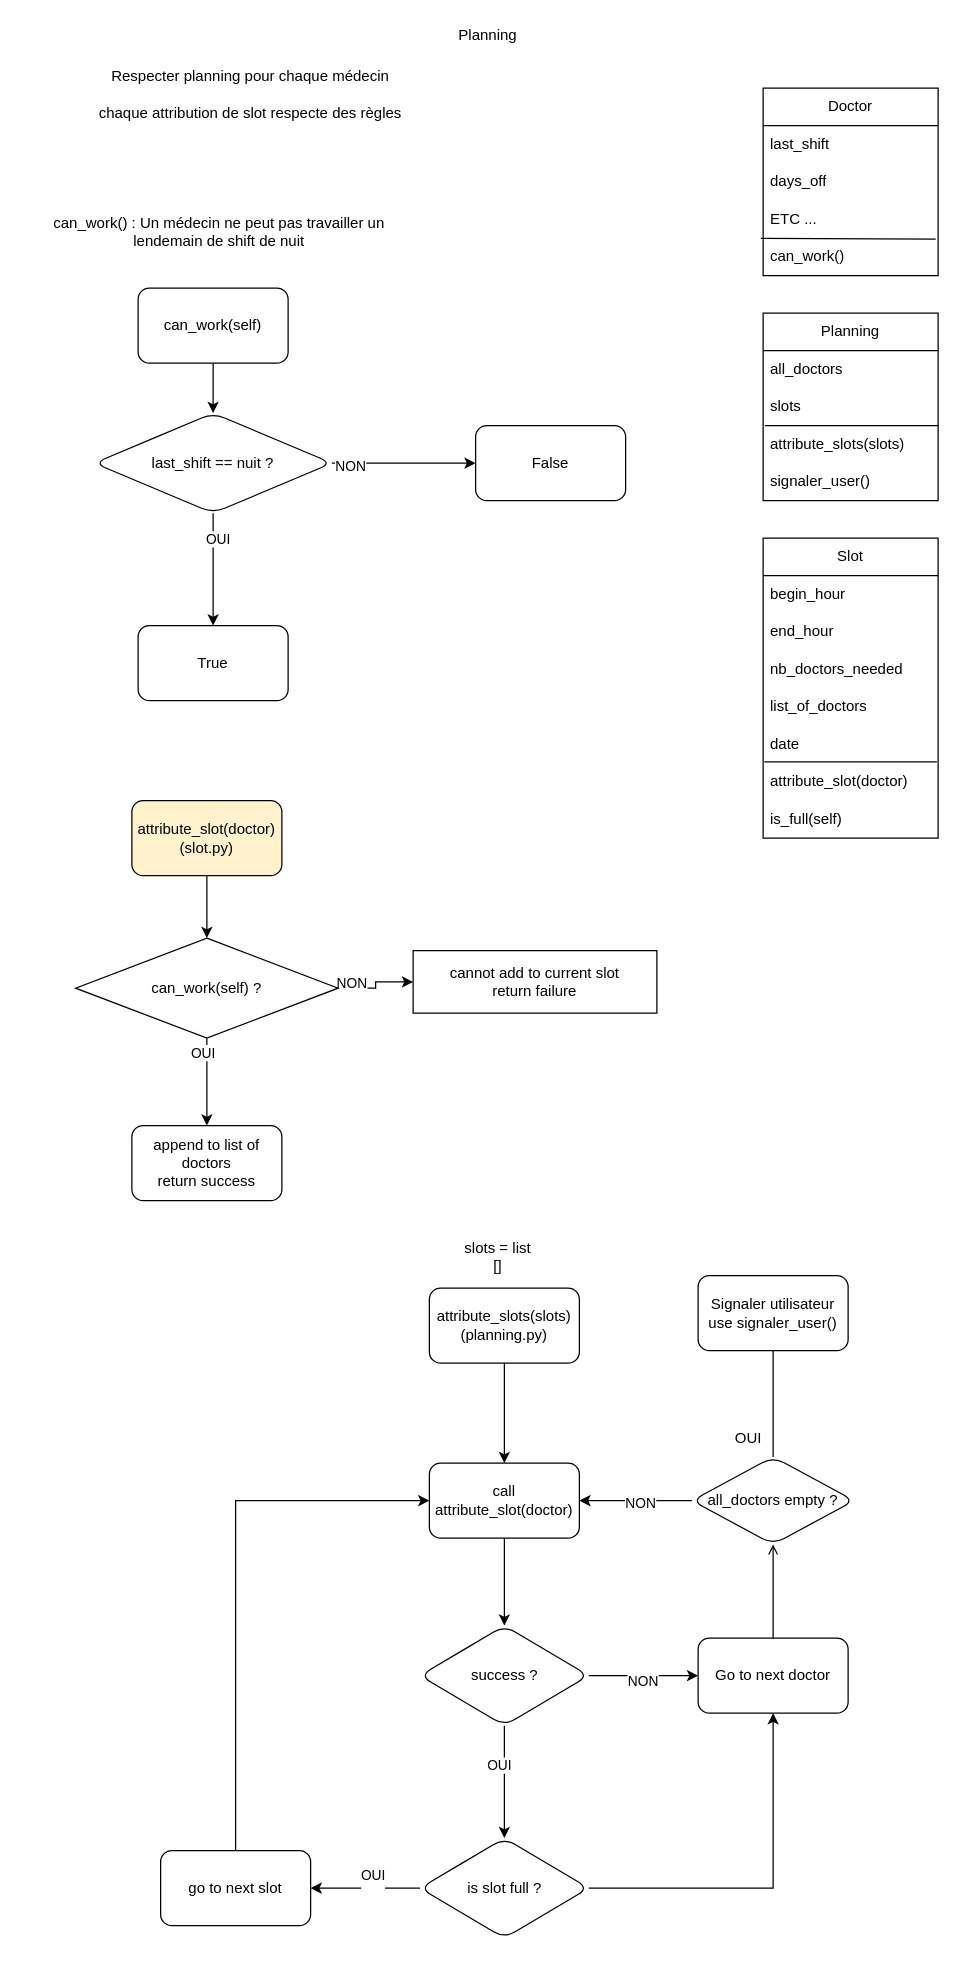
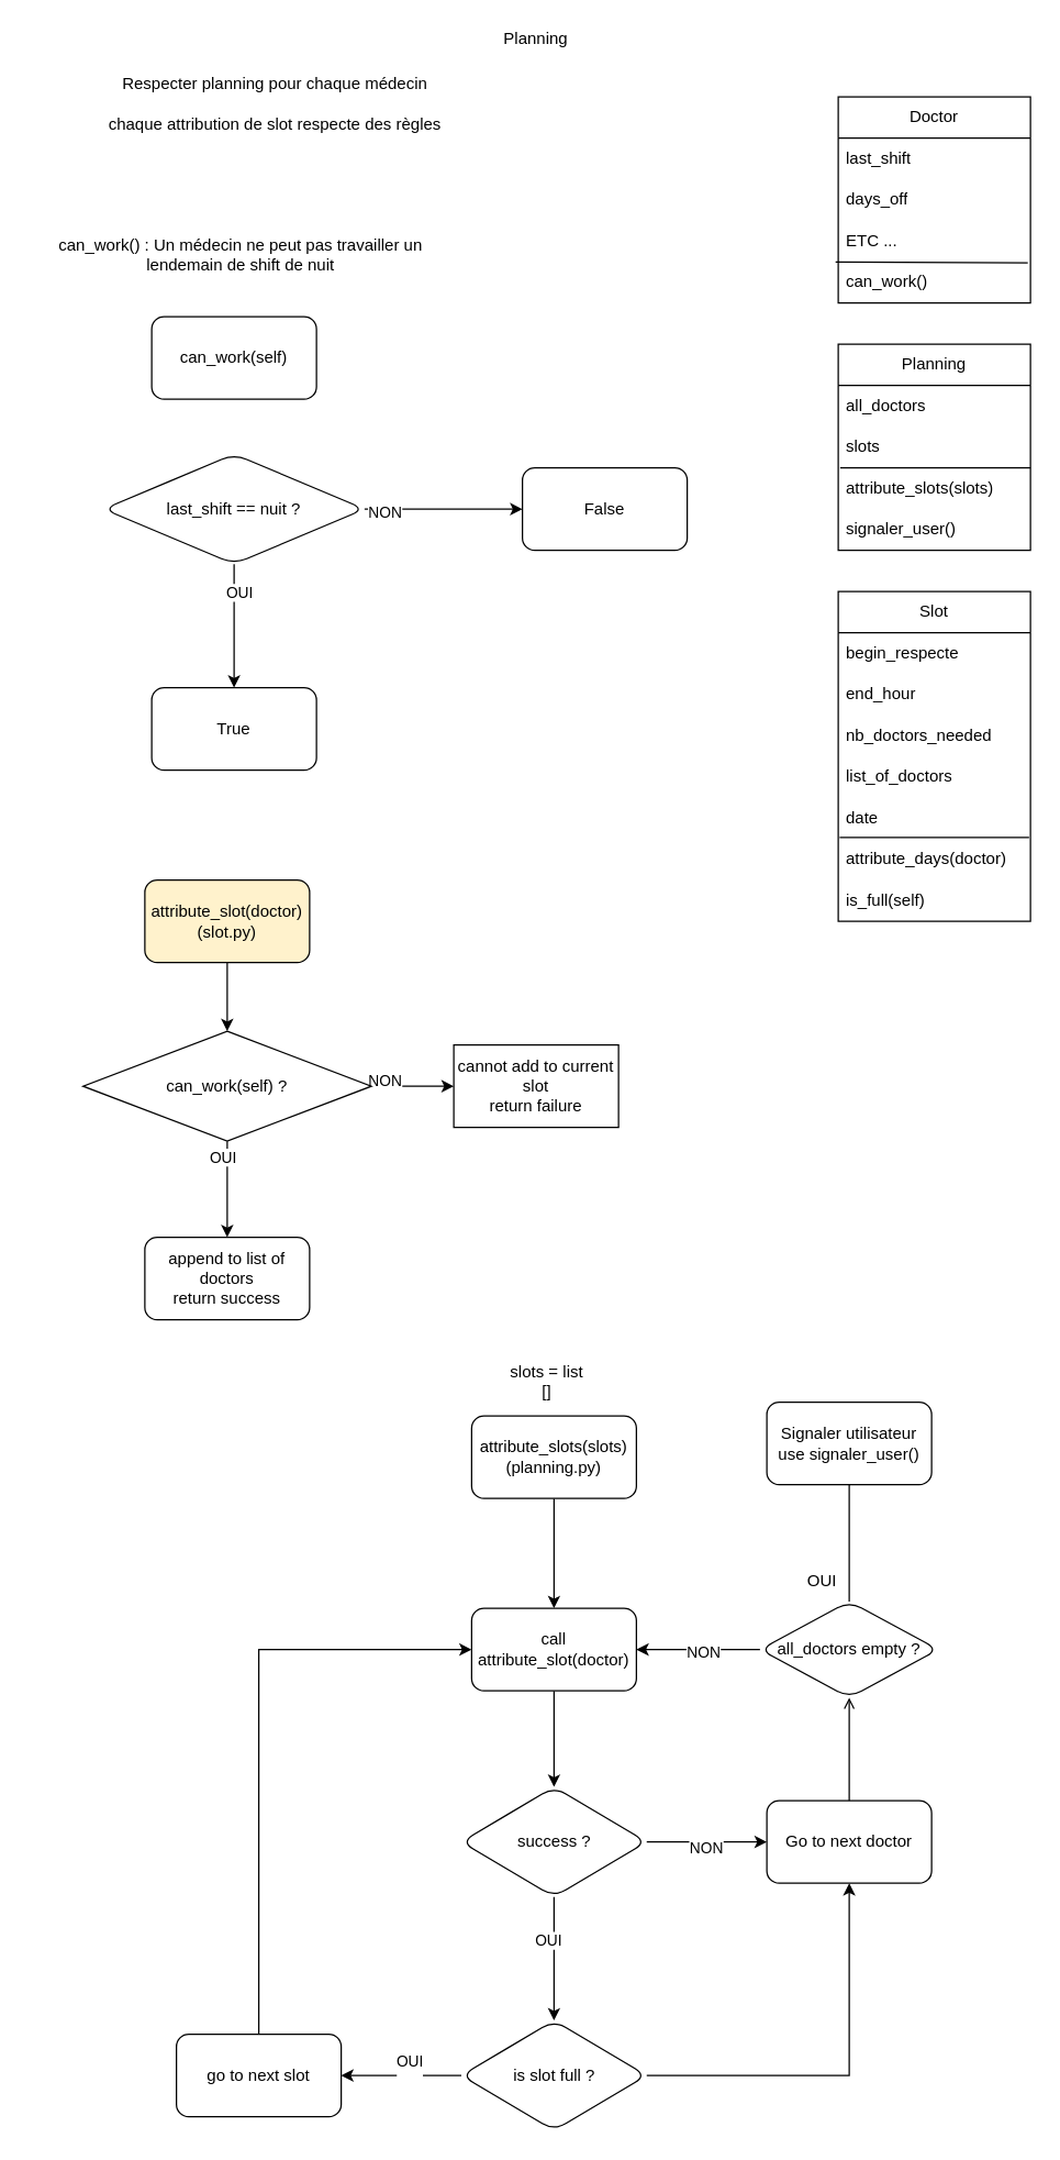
- <mxCell id="5" value="" style="edgeStyle=orthogonalEdgeStyle;rounded=0;orthogonalLoop=1;jettySize=auto;html=1;" edge="1" parent="1" source="6" target="11"><mxGeometry relative="1" as="geometry" /></mxCell>
- <mxCell id="27" value="begin_hour" style="text;strokeColor=none;fillColor=none;align=left;verticalAlign=middle;spacingLeft=4;spacingRight=4;overflow=hidden;points=[[0,0.5],[1,0.5]];portConstraint=eastwest;rotatable=0;whiteSpace=wrap;html=1;" vertex="1" parent="26"><mxGeometry y="30" width="140" height="30" as="geometry" /></mxCell>
+ <mxCell id="27" value="begin_respecte" style="text;strokeColor=none;fillColor=none;align=left;verticalAlign=middle;spacingLeft=4;spacingRight=4;overflow=hidden;points=[[0,0.5],[1,0.5]];portConstraint=eastwest;rotatable=0;whiteSpace=wrap;html=1;" vertex="1" parent="26"><mxGeometry y="30" width="140" height="30" as="geometry" /></mxCell>
- <mxCell id="33" value="attribute_slot(doctor)" style="text;strokeColor=none;fillColor=none;align=left;verticalAlign=middle;spacingLeft=4;spacingRight=4;overflow=hidden;points=[[0,0.5],[1,0.5]];portConstraint=eastwest;rotatable=0;whiteSpace=wrap;html=1;" vertex="1" parent="26"><mxGeometry y="180" width="140" height="30" as="geometry" /></mxCell>
+ <mxCell id="33" value="attribute_days(doctor)" style="text;strokeColor=none;fillColor=none;align=left;verticalAlign=middle;spacingLeft=4;spacingRight=4;overflow=hidden;points=[[0,0.5],[1,0.5]];portConstraint=eastwest;rotatable=0;whiteSpace=wrap;html=1;" vertex="1" parent="26"><mxGeometry y="180" width="140" height="30" as="geometry" /></mxCell>
- <mxCell id="43" value="cannot add to current slot&lt;br&gt;return failure" style="whiteSpace=wrap;html=1;" vertex="1" parent="1"><mxGeometry x="330" y="760" width="195" height="50" as="geometry" /></mxCell>
+ <mxCell id="43" value="cannot add to current slot&lt;br&gt;return failure" style="whiteSpace=wrap;html=1;" vertex="1" parent="1"><mxGeometry x="330" y="760" width="120" height="60" as="geometry" /></mxCell>
